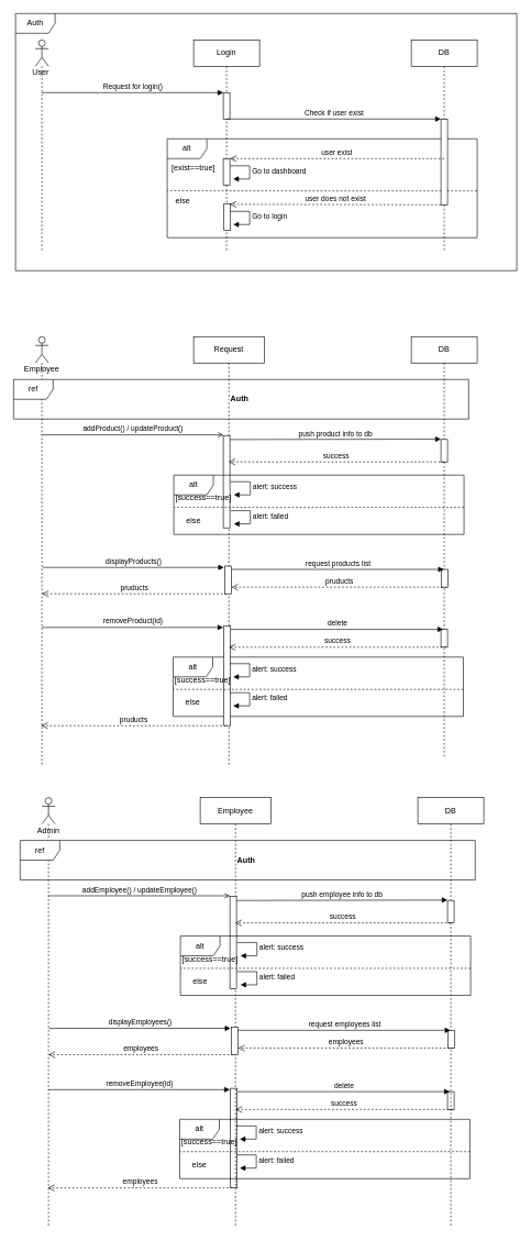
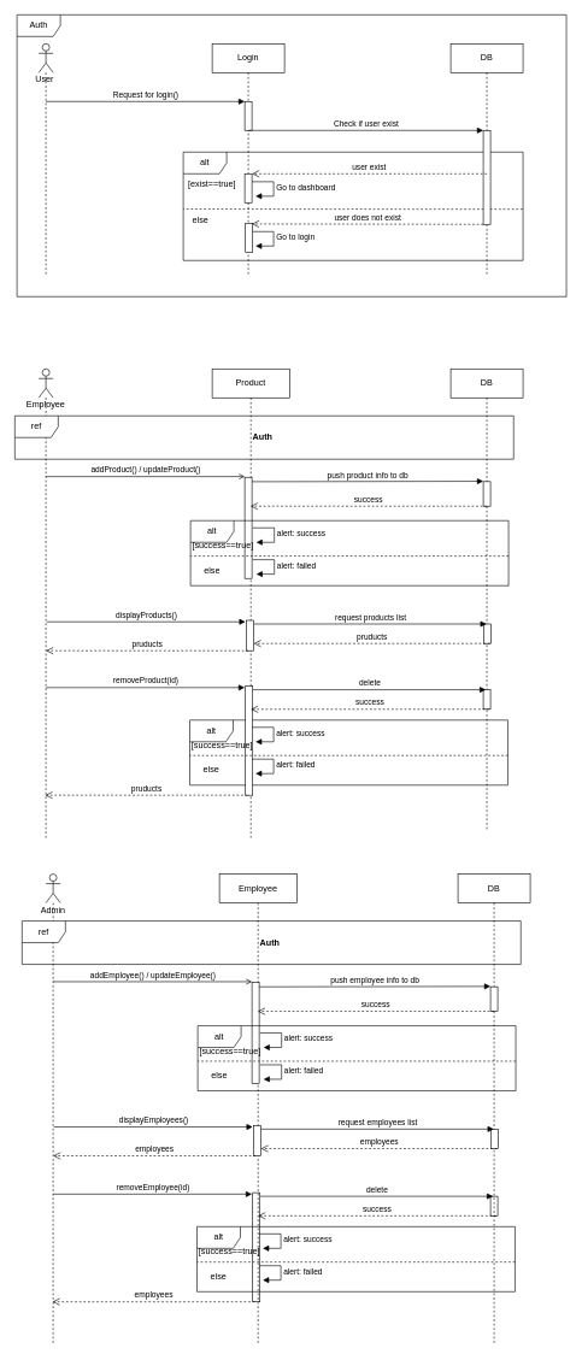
- <mxCell id="23" value="Request" style="shape=umlLifeline;perimeter=lifelinePerimeter;whiteSpace=wrap;html=1;container=1;collapsible=0;recursiveResize=0;outlineConnect=0;" parent="1" vertex="1"><mxGeometry x="293" y="510" width="107" height="650" as="geometry" /></mxCell>
+ <mxCell id="23" value="Product" style="shape=umlLifeline;perimeter=lifelinePerimeter;whiteSpace=wrap;html=1;container=1;collapsible=0;recursiveResize=0;outlineConnect=0;" parent="1" vertex="1"><mxGeometry x="293" y="510" width="107" height="650" as="geometry" /></mxCell>
